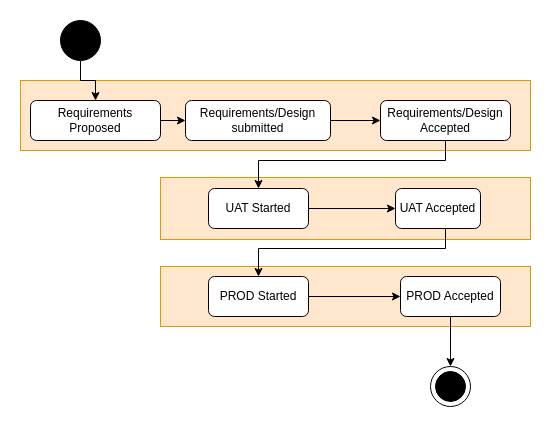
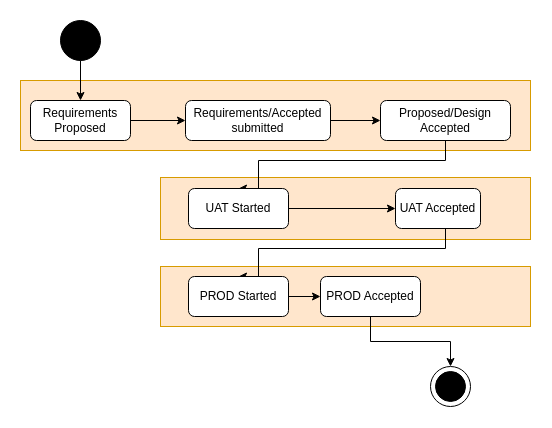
- <mxCell id="8" value="Requirements Proposed" style="shape=rect;rounded=1;html=1;whiteSpace=wrap;align=center;" vertex="1" parent="1"><mxGeometry x="30" y="100" width="130" height="40" as="geometry" /></mxCell>
+ <mxCell id="8" value="Requirements Proposed" style="shape=rect;rounded=1;html=1;whiteSpace=wrap;align=center;" vertex="1" parent="1"><mxGeometry x="30" y="100" width="100" height="40" as="geometry" /></mxCell>
- <mxCell id="10" value="Requirements/Design submitted" style="shape=rect;rounded=1;html=1;whiteSpace=wrap;align=center;" vertex="1" parent="1"><mxGeometry x="185" y="100" width="145" height="40" as="geometry" /></mxCell>
+ <mxCell id="10" value="Requirements/Accepted submitted" style="shape=rect;rounded=1;html=1;whiteSpace=wrap;align=center;" vertex="1" parent="1"><mxGeometry x="185" y="100" width="145" height="40" as="geometry" /></mxCell>
- <mxCell id="12" value="Requirements/Design Accepted" style="shape=rect;rounded=1;html=1;whiteSpace=wrap;align=center;" vertex="1" parent="1"><mxGeometry x="380" y="100" width="130" height="40" as="geometry" /></mxCell>
+ <mxCell id="12" value="Proposed/Design Accepted" style="shape=rect;rounded=1;html=1;whiteSpace=wrap;align=center;" vertex="1" parent="1"><mxGeometry x="380" y="100" width="130" height="40" as="geometry" /></mxCell>
- <mxCell id="14" value="UAT Started" style="shape=rect;rounded=1;html=1;whiteSpace=wrap;align=center;" vertex="1" parent="1"><mxGeometry x="208" y="188" width="100" height="40" as="geometry" /></mxCell>
+ <mxCell id="14" value="UAT Started" style="shape=rect;rounded=1;html=1;whiteSpace=wrap;align=center;" vertex="1" parent="1"><mxGeometry x="188" y="188" width="100" height="40" as="geometry" /></mxCell>
- <mxCell id="18" value="PROD Started" style="shape=rect;rounded=1;html=1;whiteSpace=wrap;align=center;" vertex="1" parent="1"><mxGeometry x="208" y="276" width="100" height="40" as="geometry" /></mxCell>
+ <mxCell id="18" value="PROD Started" style="shape=rect;rounded=1;html=1;whiteSpace=wrap;align=center;" vertex="1" parent="1"><mxGeometry x="188" y="276" width="100" height="40" as="geometry" /></mxCell>
- <mxCell id="20" value="PROD Accepted" style="shape=rect;rounded=1;html=1;whiteSpace=wrap;align=center;" vertex="1" parent="1"><mxGeometry x="400" y="276" width="100" height="40" as="geometry" /></mxCell>
+ <mxCell id="20" value="PROD Accepted" style="shape=rect;rounded=1;html=1;whiteSpace=wrap;align=center;" vertex="1" parent="1"><mxGeometry x="320" y="276" width="100" height="40" as="geometry" /></mxCell>
